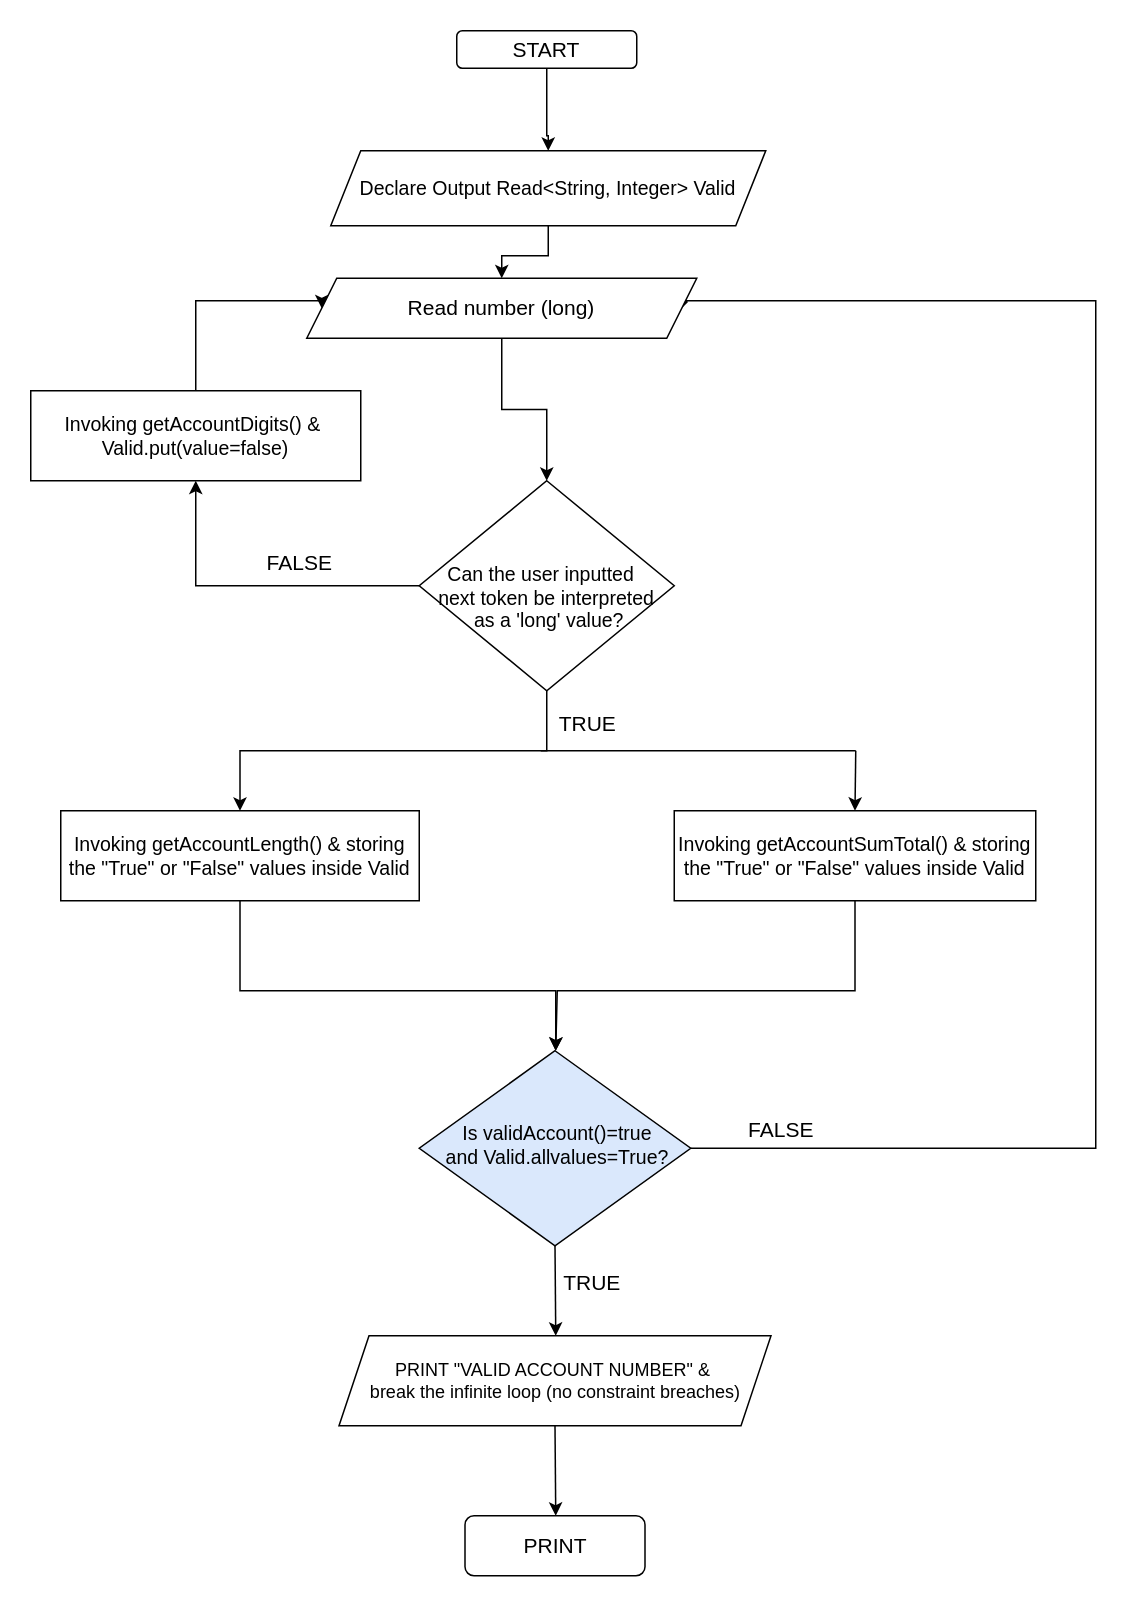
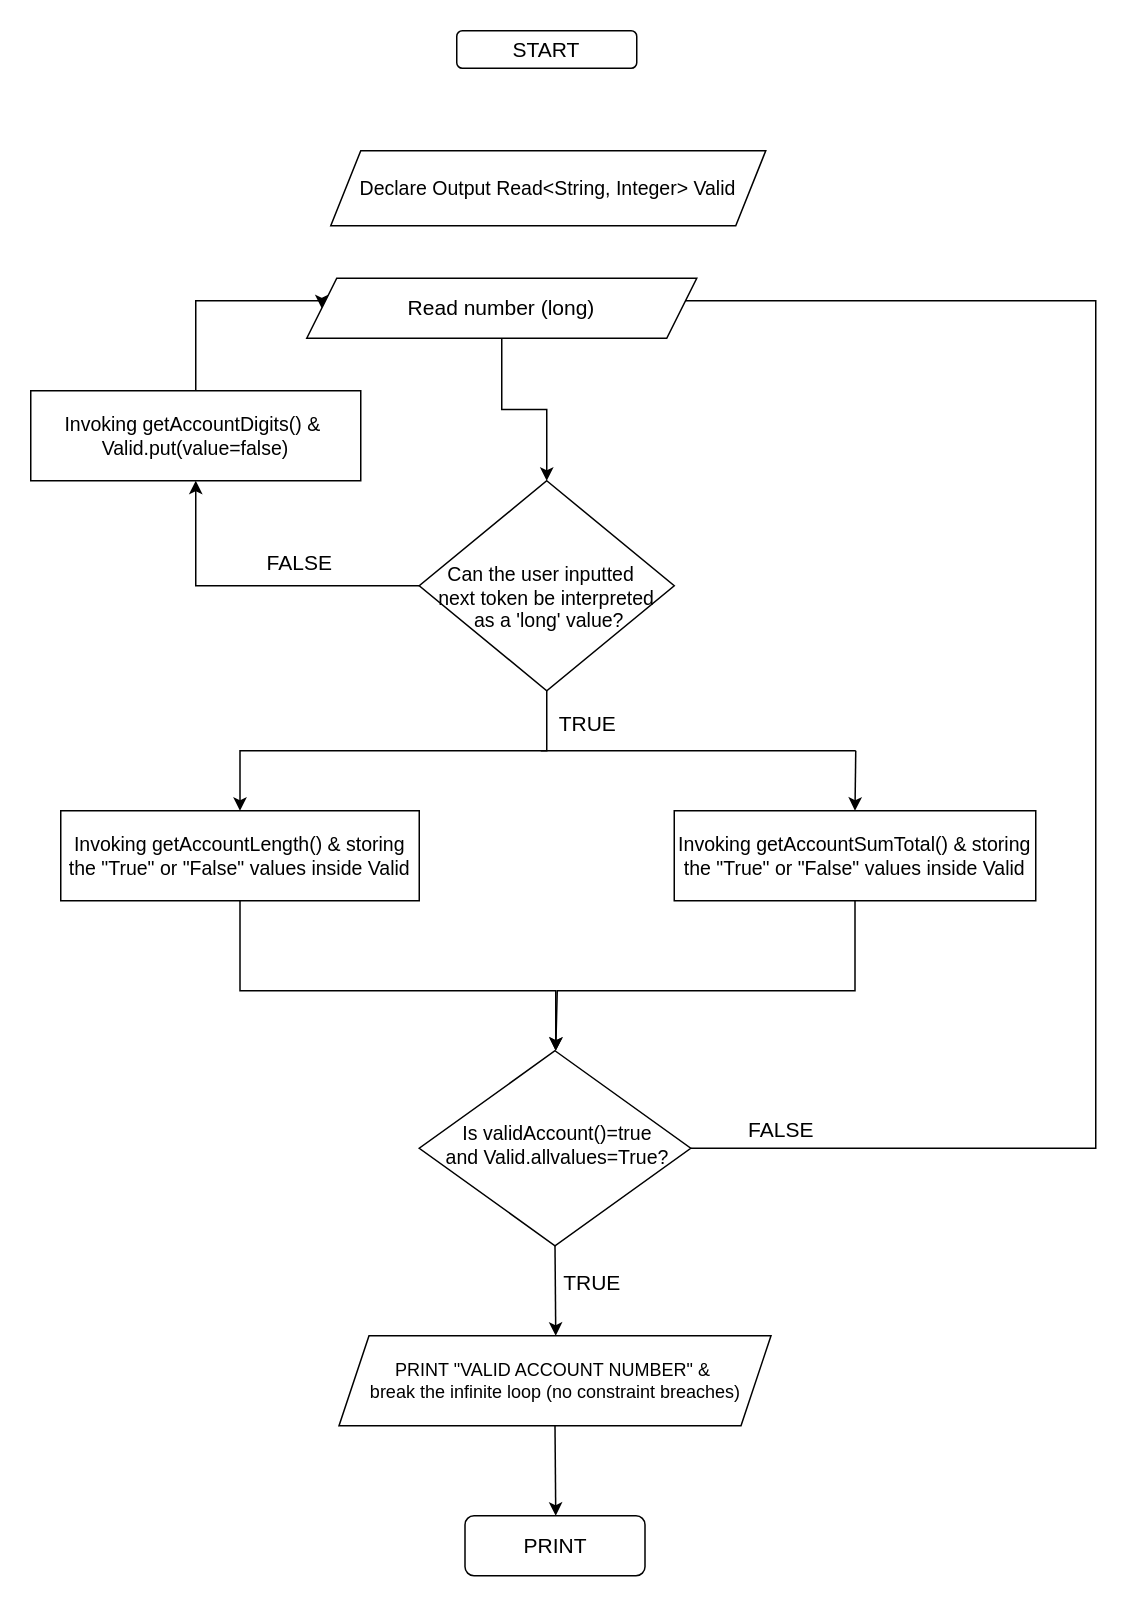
- <mxCell id="2" style="edgeStyle=orthogonalEdgeStyle;rounded=0;orthogonalLoop=1;jettySize=auto;html=1;exitX=0.5;exitY=1;exitDx=0;exitDy=0;entryX=0.5;entryY=0;entryDx=0;entryDy=0;" parent="1" source="3" target="15" edge="1"><mxGeometry relative="1" as="geometry"><Array as="points"><mxPoint x="364" y="90" /><mxPoint x="365" y="90" /></Array></mxGeometry></mxCell>
- <mxCell id="14" style="edgeStyle=orthogonalEdgeStyle;rounded=0;orthogonalLoop=1;jettySize=auto;html=1;exitX=0.5;exitY=1;exitDx=0;exitDy=0;entryX=0.5;entryY=0;entryDx=0;entryDy=0;" parent="1" source="15" target="7" edge="1"><mxGeometry relative="1" as="geometry" /></mxCell>
- <mxCell id="4" style="edgeStyle=orthogonalEdgeStyle;rounded=0;orthogonalLoop=1;jettySize=auto;html=1;exitX=1;exitY=0.5;exitDx=0;exitDy=0;entryX=1;entryY=0.5;entryDx=0;entryDy=0;endArrow=diamond;" parent="1" source="5" target="7" edge="1"><mxGeometry relative="1" as="geometry"><mxPoint x="740" y="200" as="targetPoint" /><Array as="points"><mxPoint x="730" y="765" /><mxPoint x="730" y="200" /></Array></mxGeometry></mxCell>
+ <mxCell id="4" style="edgeStyle=orthogonalEdgeStyle;rounded=0;orthogonalLoop=1;jettySize=auto;html=1;exitX=1;exitY=0.5;exitDx=0;exitDy=0;entryX=1;entryY=0.5;entryDx=0;entryDy=0;" parent="1" source="5" target="7" edge="1"><mxGeometry relative="1" as="geometry"><mxPoint x="740" y="200" as="targetPoint" /><Array as="points"><mxPoint x="730" y="765" /><mxPoint x="730" y="200" /></Array></mxGeometry></mxCell>
- <mxCell id="5" value="&amp;nbsp; &amp;nbsp; &amp;nbsp; Is validAccount()=true&amp;nbsp; &amp;nbsp; &amp;nbsp; &amp;nbsp;and Valid.allvalues=True?" style="rhombus;whiteSpace=wrap;html=1;shadow=0;fontFamily=Helvetica;fontSize=13;align=center;strokeWidth=1;spacing=6;spacingTop=-4;fillColor=#dae8fc;" parent="1" vertex="1"><mxGeometry x="279" y="700" width="181" height="130" as="geometry" /></mxCell>
+ <mxCell id="5" value="&amp;nbsp; &amp;nbsp; &amp;nbsp; Is validAccount()=true&amp;nbsp; &amp;nbsp; &amp;nbsp; &amp;nbsp;and Valid.allvalues=True?" style="rhombus;whiteSpace=wrap;html=1;shadow=0;fontFamily=Helvetica;fontSize=13;align=center;strokeWidth=1;spacing=6;spacingTop=-4;" parent="1" vertex="1"><mxGeometry x="279" y="700" width="181" height="130" as="geometry" /></mxCell>
